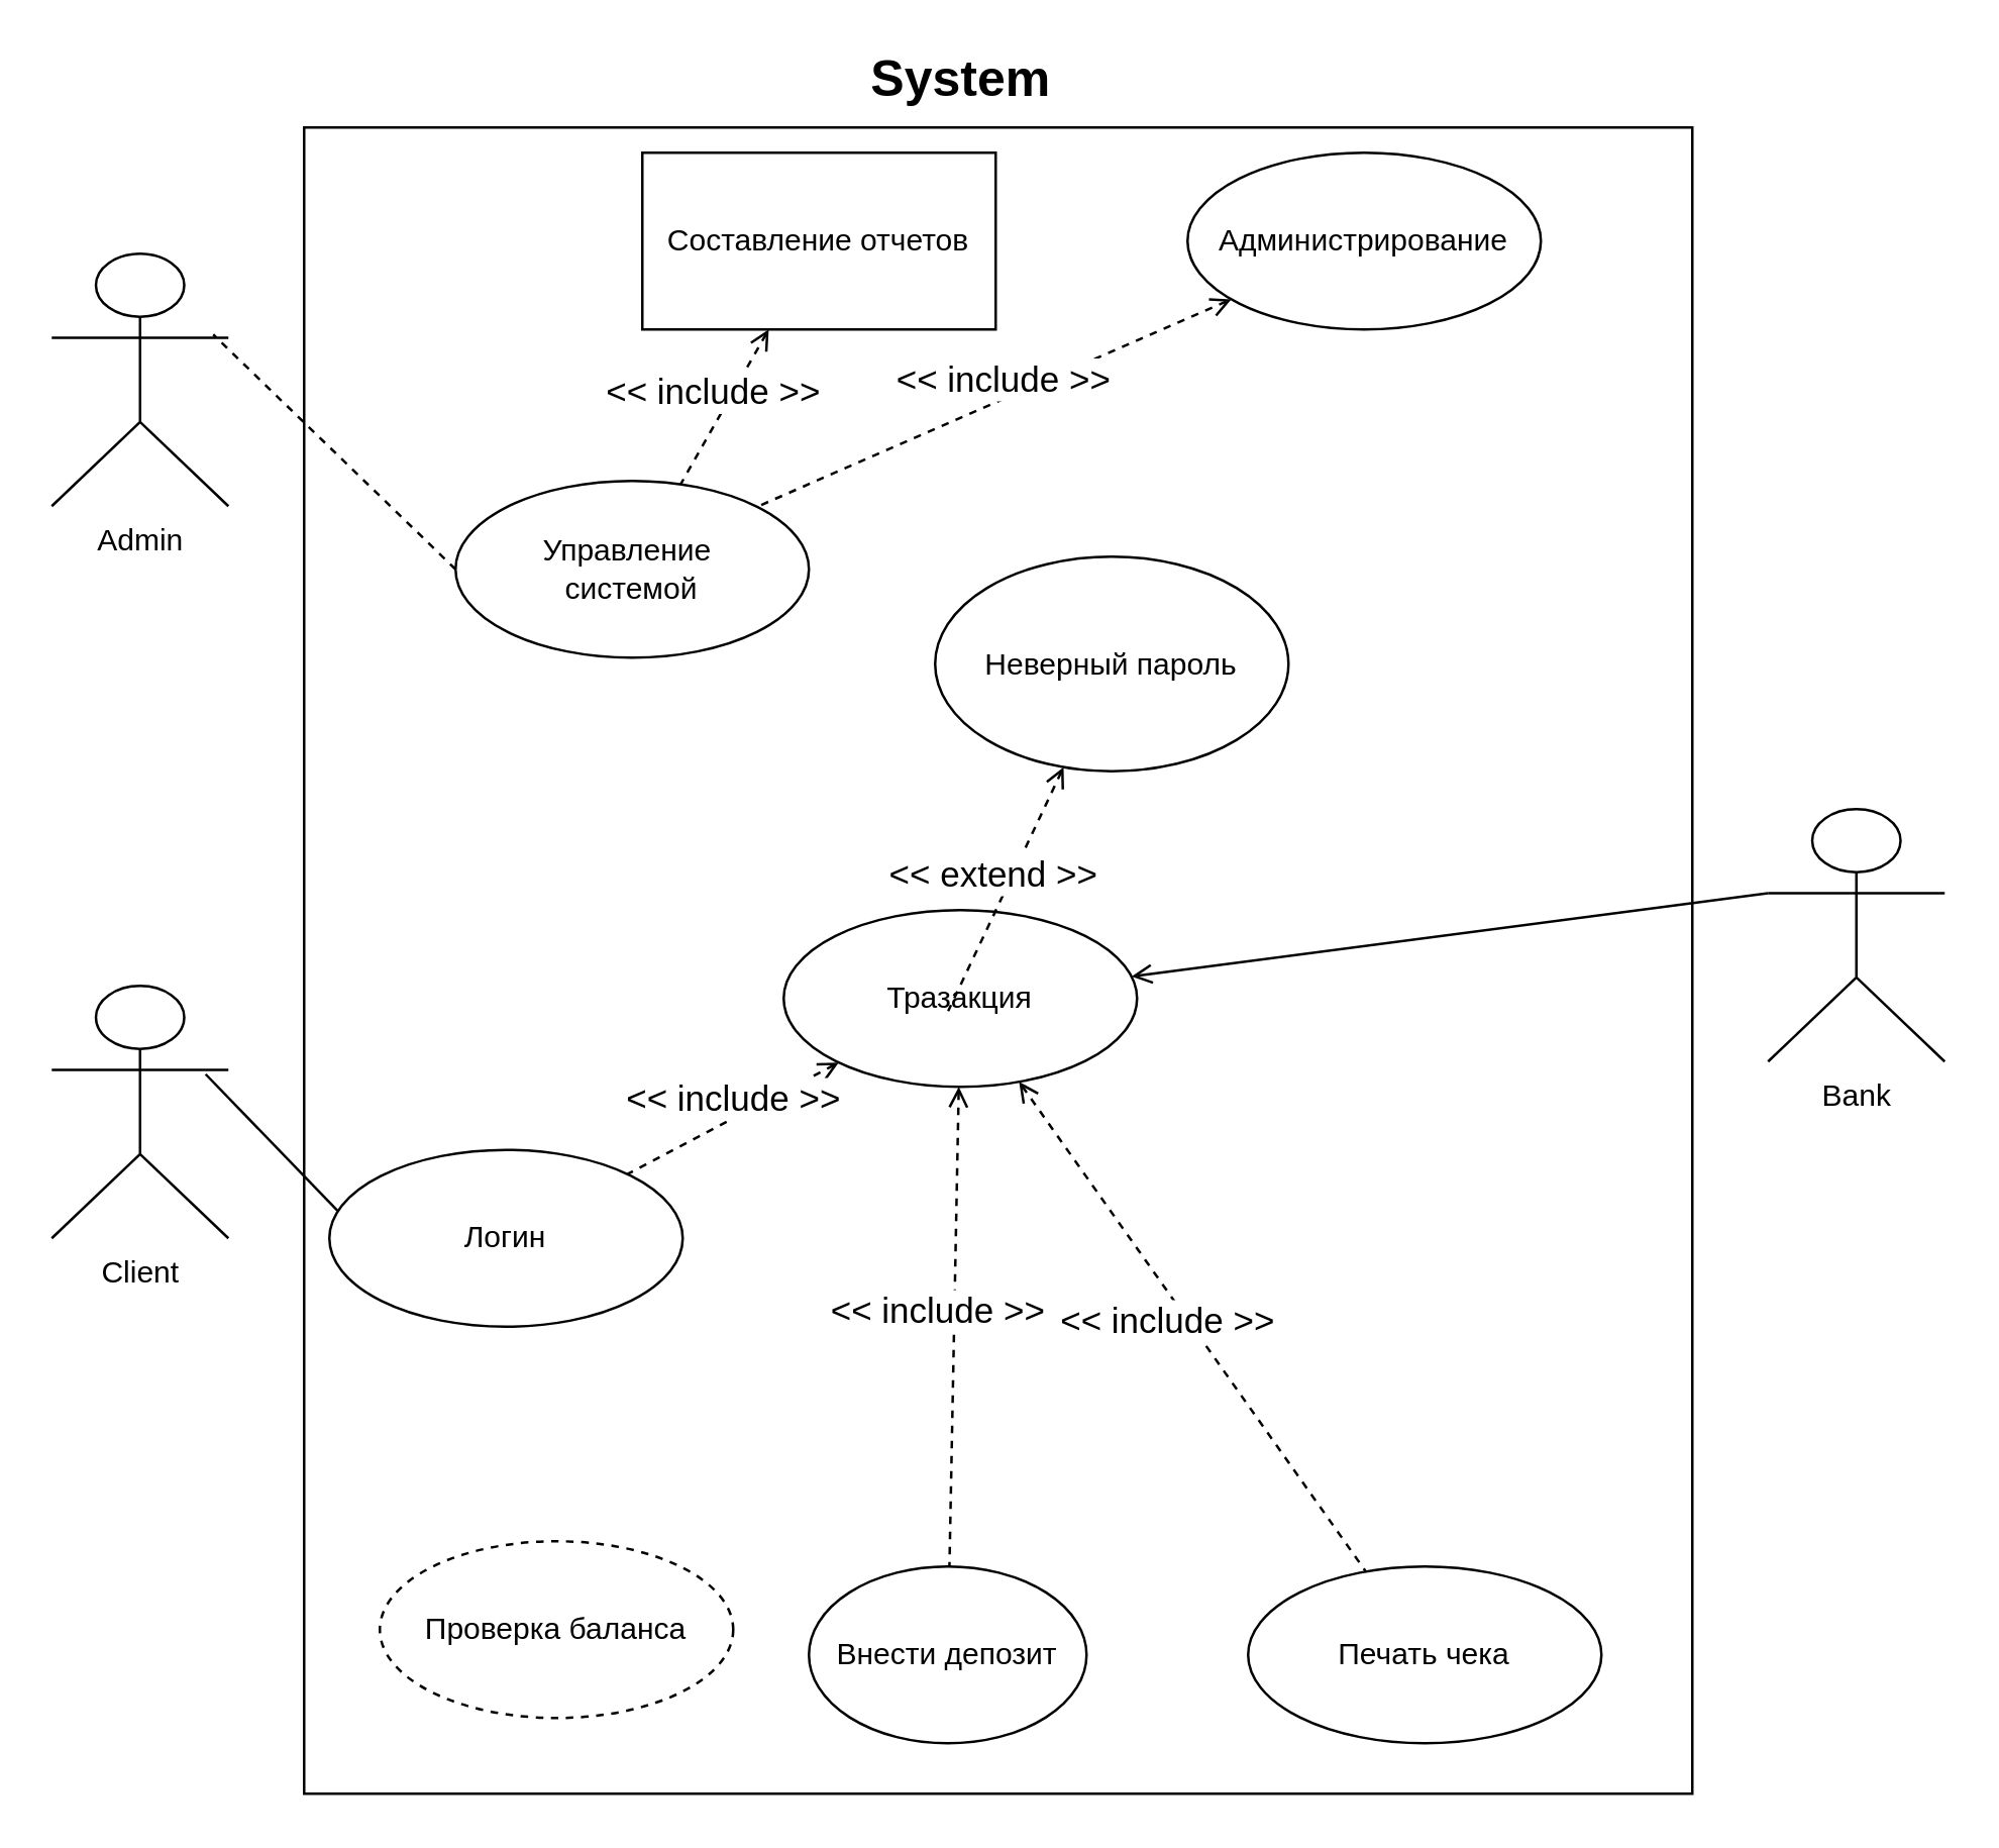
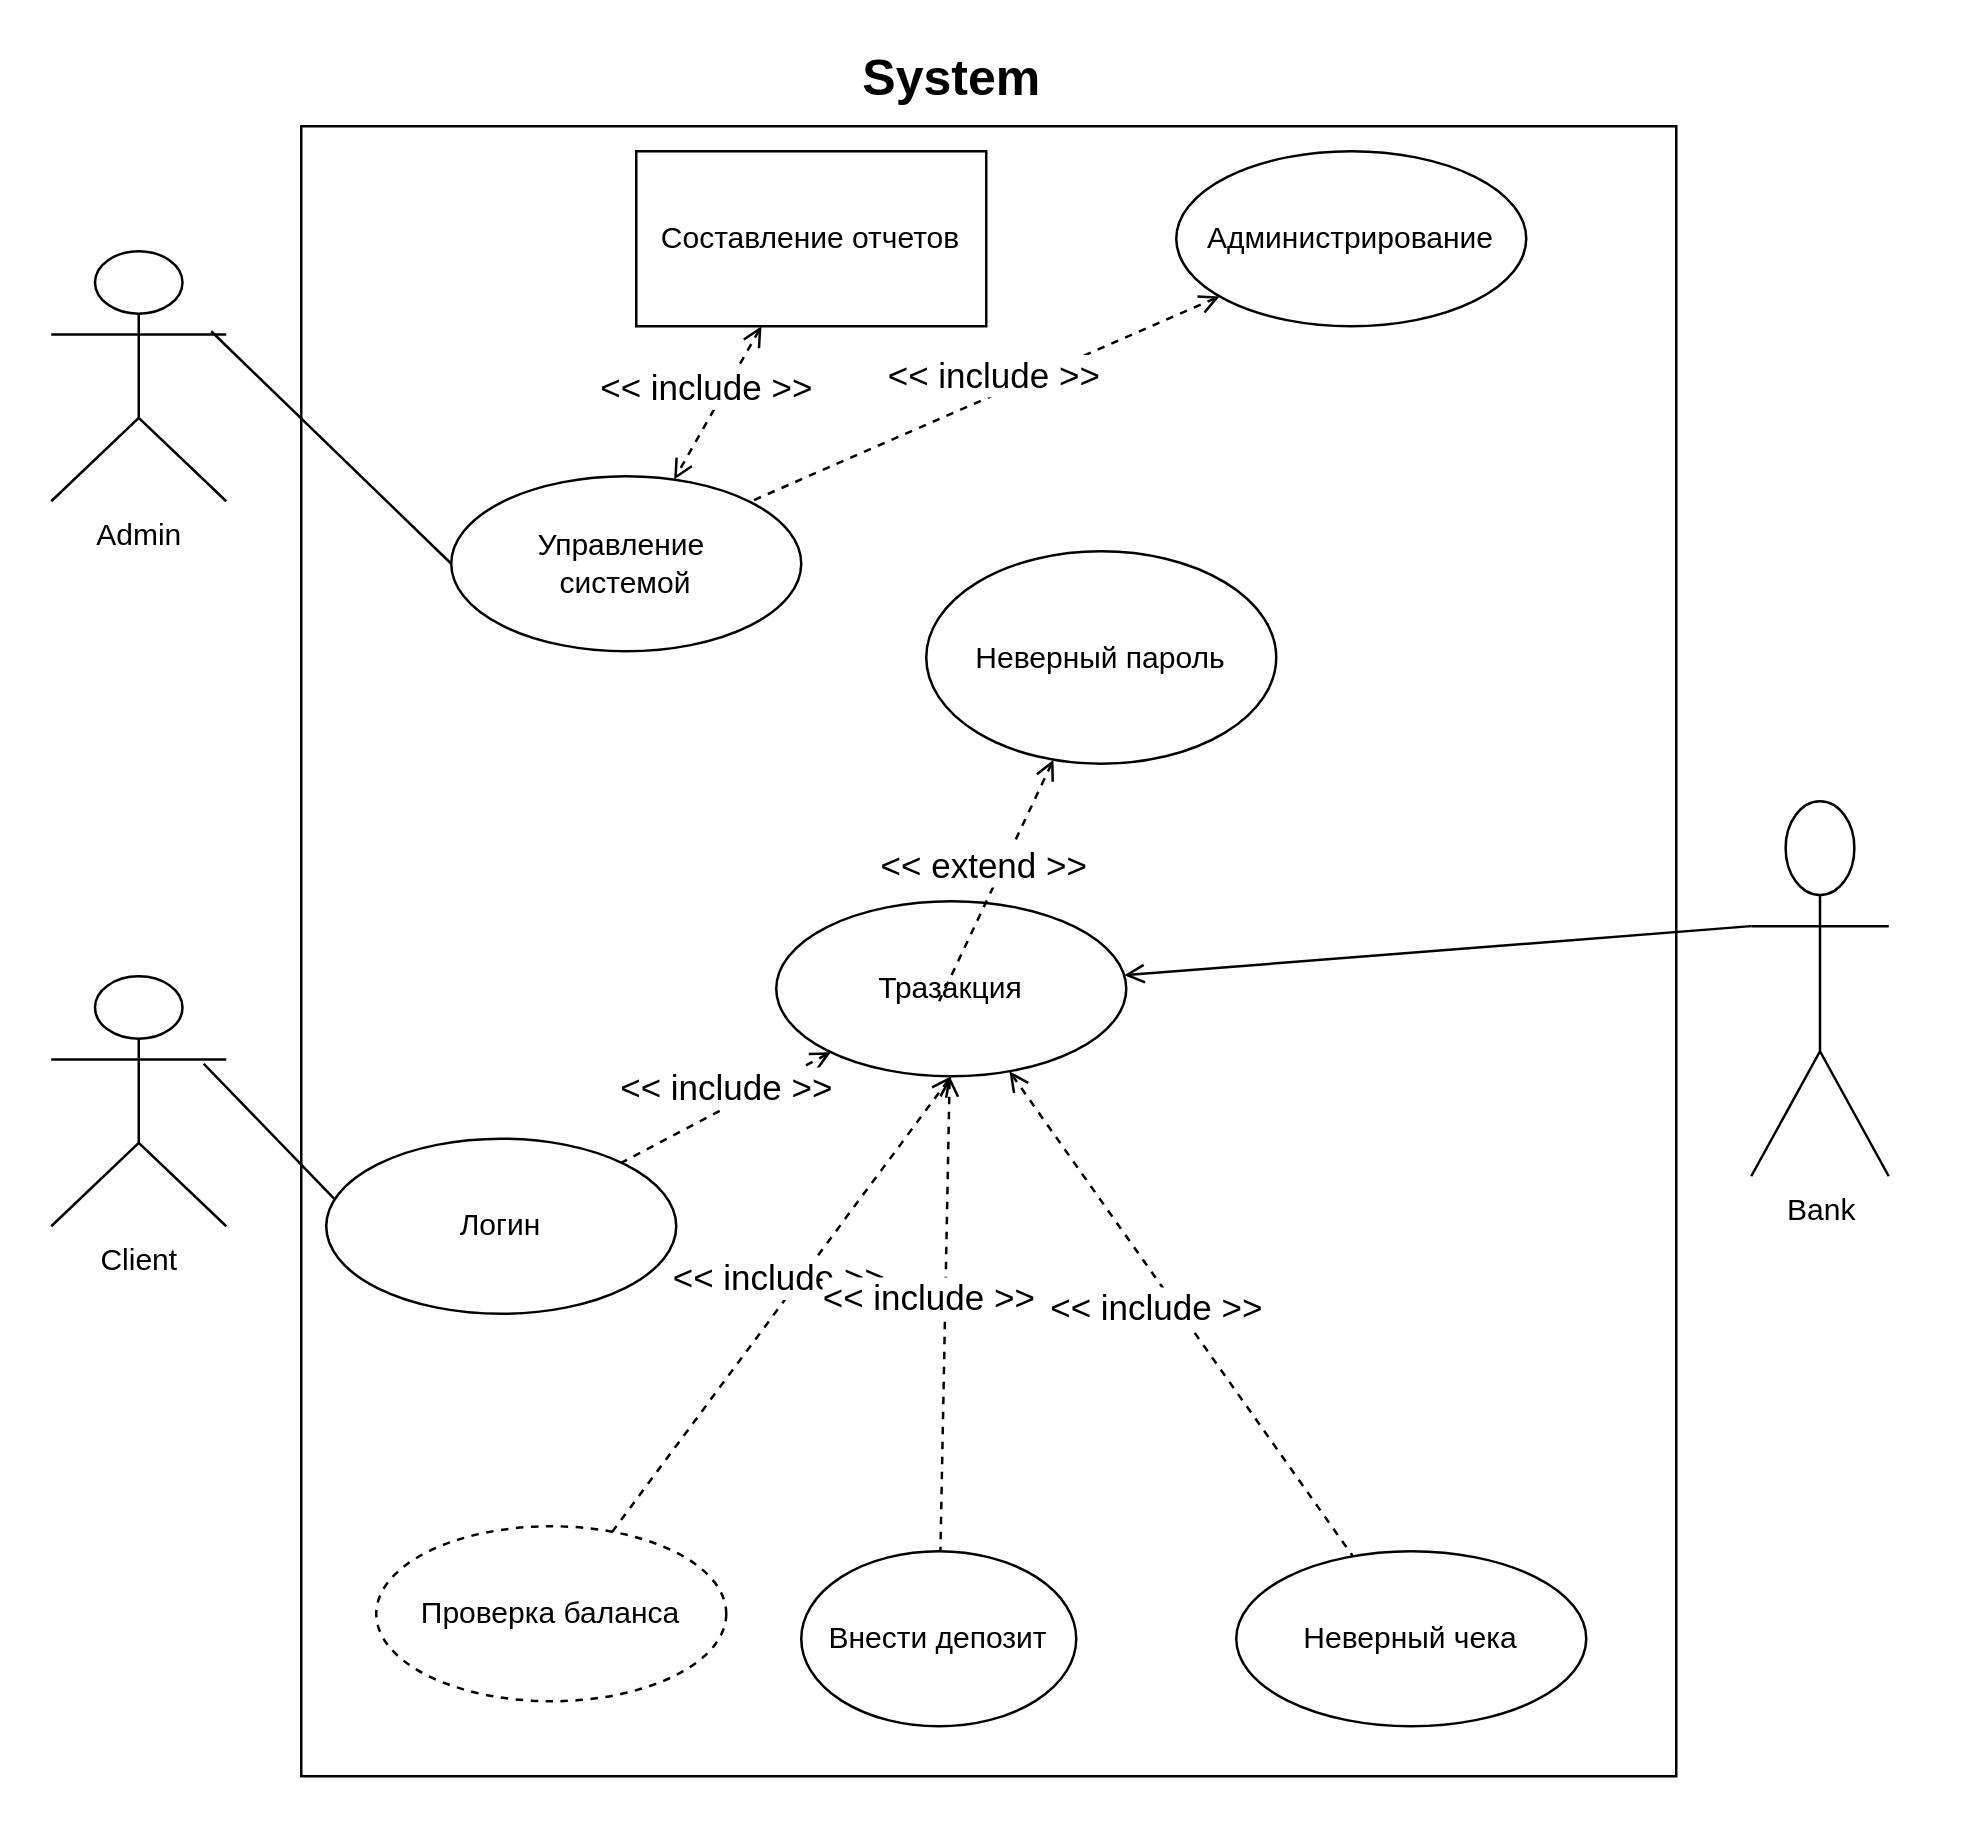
- <mxCell id="24" value="" style="edgeStyle=none;rounded=0;sketch=0;orthogonalLoop=1;jettySize=auto;html=1;shadow=0;startArrow=none;startFill=0;endArrow=none;endFill=0;strokeWidth=1;fontSize=14;entryX=0.914;entryY=0.32;entryDx=0;entryDy=0;entryPerimeter=0;exitX=0;exitY=0.5;exitDx=0;exitDy=0;dashed=1;" edge="1" parent="1" source="8" target="5"><mxGeometry x="-0.067" y="-7" relative="1" as="geometry"><mxPoint x="100.002" y="189.997" as="targetPoint" /><mxPoint as="offset" /><mxPoint x="135.888" y="127.353" as="sourcePoint" /></mxGeometry></mxCell>
+ <mxCell id="24" value="" style="edgeStyle=none;rounded=0;sketch=0;orthogonalLoop=1;jettySize=auto;html=1;shadow=0;startArrow=none;startFill=0;endArrow=none;endFill=0;strokeWidth=1;fontSize=14;entryX=0.914;entryY=0.32;entryDx=0;entryDy=0;entryPerimeter=0;exitX=0;exitY=0.5;exitDx=0;exitDy=0;" edge="1" parent="1" source="8" target="5"><mxGeometry x="-0.067" y="-7" relative="1" as="geometry"><mxPoint x="100.002" y="189.997" as="targetPoint" /><mxPoint as="offset" /><mxPoint x="135.888" y="127.353" as="sourcePoint" /></mxGeometry></mxCell>
- <mxCell id="14" value="&amp;lt;&amp;lt; include &amp;gt;&amp;gt;" style="edgeStyle=none;rounded=0;sketch=0;orthogonalLoop=1;jettySize=auto;html=1;shadow=0;dashed=1;startArrow=open;startFill=0;endArrow=none;endFill=0;strokeWidth=1;fontSize=14;" edge="1" parent="1" source="15" target="8"><mxGeometry x="-0.067" y="-7" relative="1" as="geometry"><mxPoint x="140" y="200" as="targetPoint" /><mxPoint as="offset" /></mxGeometry></mxCell>
+ <mxCell id="14" value="&amp;lt;&amp;lt; include &amp;gt;&amp;gt;" style="edgeStyle=none;rounded=0;sketch=0;orthogonalLoop=1;jettySize=auto;html=1;shadow=0;dashed=1;startArrow=open;startFill=0;endArrow=open;endFill=0;strokeWidth=1;fontSize=14;" edge="1" parent="1" source="15" target="8"><mxGeometry x="-0.067" y="-7" relative="1" as="geometry"><mxPoint x="140" y="200" as="targetPoint" /><mxPoint as="offset" /></mxGeometry></mxCell>
- <mxCell id="7" value="Bank" style="shape=umlActor;verticalLabelPosition=bottom;verticalAlign=top;html=1;" vertex="1" parent="1"><mxGeometry x="700" y="320" width="70" height="100" as="geometry" /></mxCell>
+ <mxCell id="7" value="Bank" style="shape=umlActor;verticalLabelPosition=bottom;verticalAlign=top;html=1;" vertex="1" parent="1"><mxGeometry x="700" y="320" width="55" height="150" as="geometry" /></mxCell>
+ <mxCell id="19" value="&amp;lt;&amp;lt; include &amp;gt;&amp;gt;" style="edgeStyle=none;rounded=0;sketch=0;orthogonalLoop=1;jettySize=auto;html=1;shadow=0;dashed=1;startArrow=open;startFill=0;endArrow=none;endFill=0;strokeWidth=1;fontSize=14;exitX=0.5;exitY=1;exitDx=0;exitDy=0;" edge="1" parent="1" target="18" source="10"><mxGeometry x="-0.067" y="-7" relative="1" as="geometry"><mxPoint x="245" y="581.31" as="targetPoint" /><mxPoint as="offset" /><mxPoint x="410.048" y="510.003" as="sourcePoint" /></mxGeometry></mxCell>
- <mxCell id="22" value="Печать чека" style="ellipse;whiteSpace=wrap;html=1;" vertex="1" parent="1"><mxGeometry x="494" y="620" width="140" height="70" as="geometry" /></mxCell>
+ <mxCell id="22" value="Неверный чека" style="ellipse;whiteSpace=wrap;html=1;" vertex="1" parent="1"><mxGeometry x="494" y="620" width="140" height="70" as="geometry" /></mxCell>
